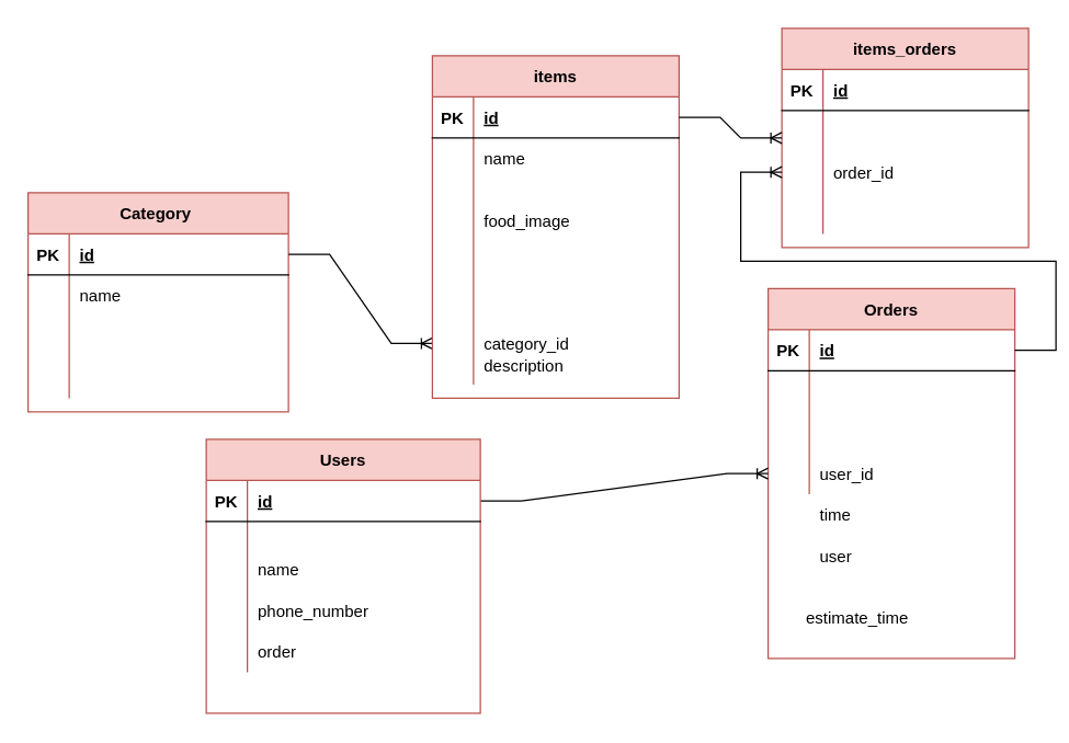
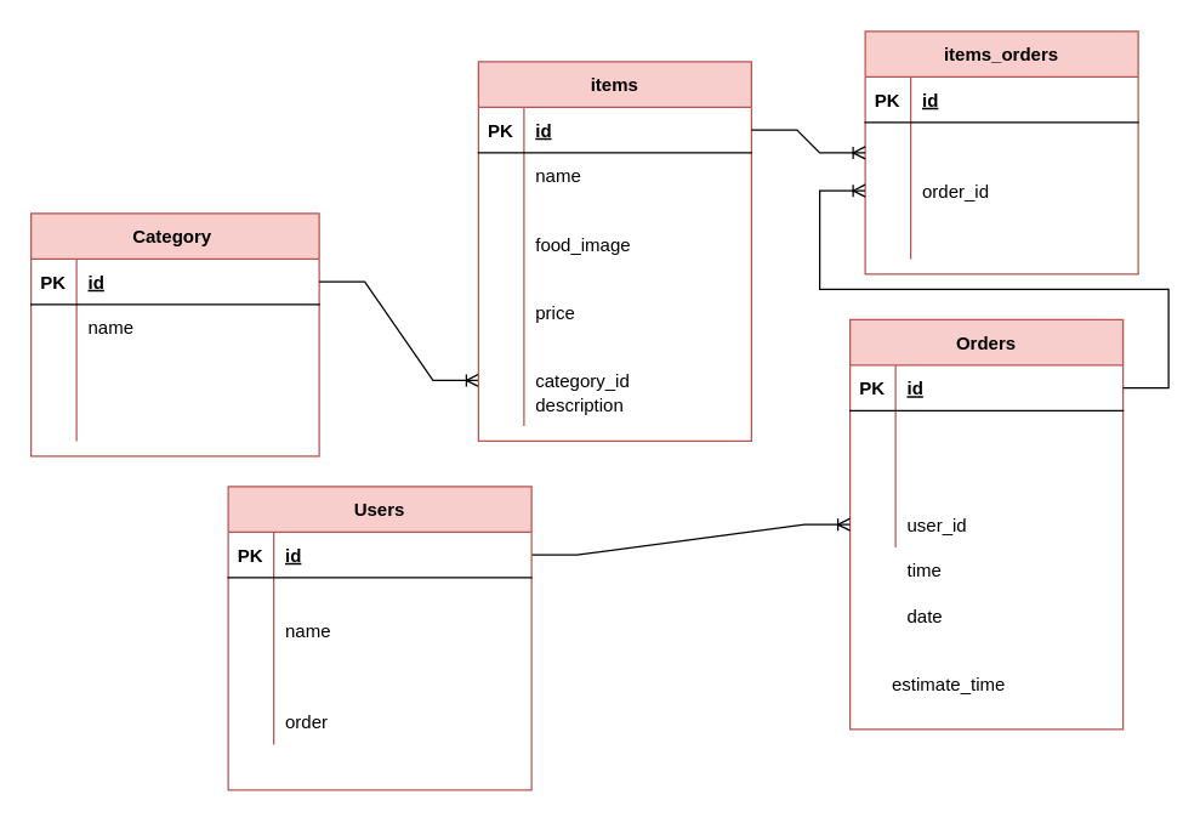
+ <mxCell id="63" value="price" style="shape=partialRectangle;connectable=0;fillColor=none;top=0;left=0;bottom=0;right=0;align=left;spacingLeft=6;overflow=hidden;" vertex="1" parent="61"><mxGeometry x="30" width="150" height="30" as="geometry"><mxRectangle width="150" height="30" as="alternateBounds" /></mxGeometry></mxCell>
- <mxCell id="33" value="user" style="shape=partialRectangle;connectable=0;fillColor=none;top=0;left=0;bottom=0;right=0;align=left;spacingLeft=6;overflow=hidden;" vertex="1" parent="1"><mxGeometry x="590" y="390" width="150" height="30" as="geometry"><mxRectangle width="150" height="30" as="alternateBounds" /></mxGeometry></mxCell>
+ <mxCell id="33" value="date" style="shape=partialRectangle;connectable=0;fillColor=none;top=0;left=0;bottom=0;right=0;align=left;spacingLeft=6;overflow=hidden;" vertex="1" parent="1"><mxGeometry x="590" y="390" width="150" height="30" as="geometry"><mxRectangle width="150" height="30" as="alternateBounds" /></mxGeometry></mxCell>
- <mxCell id="28" value="phone_number" style="shape=partialRectangle;connectable=0;fillColor=none;top=0;left=0;bottom=0;right=0;align=left;spacingLeft=6;overflow=hidden;" vertex="1" parent="26"><mxGeometry x="30" width="170" height="30" as="geometry"><mxRectangle width="170" height="30" as="alternateBounds" /></mxGeometry></mxCell>
